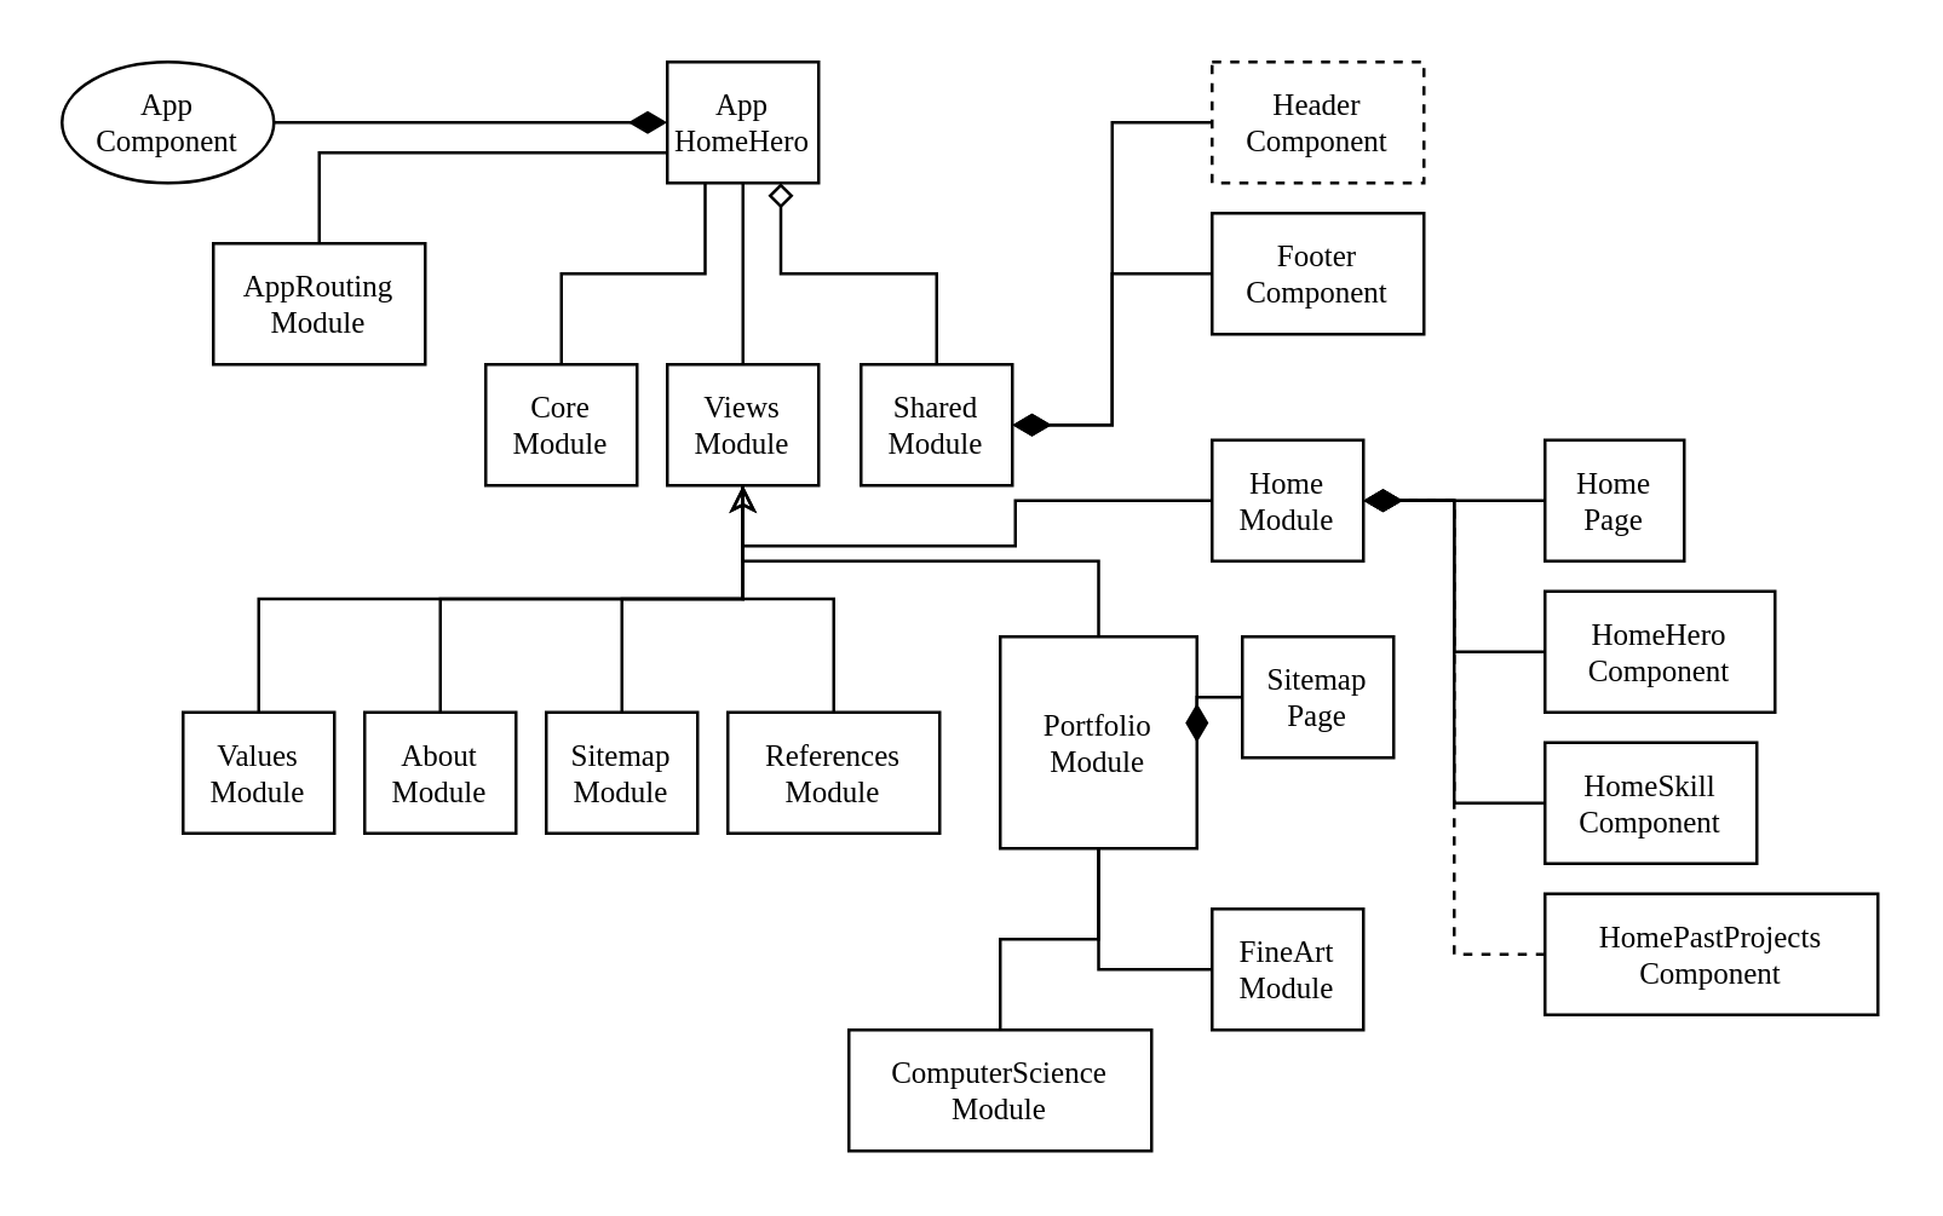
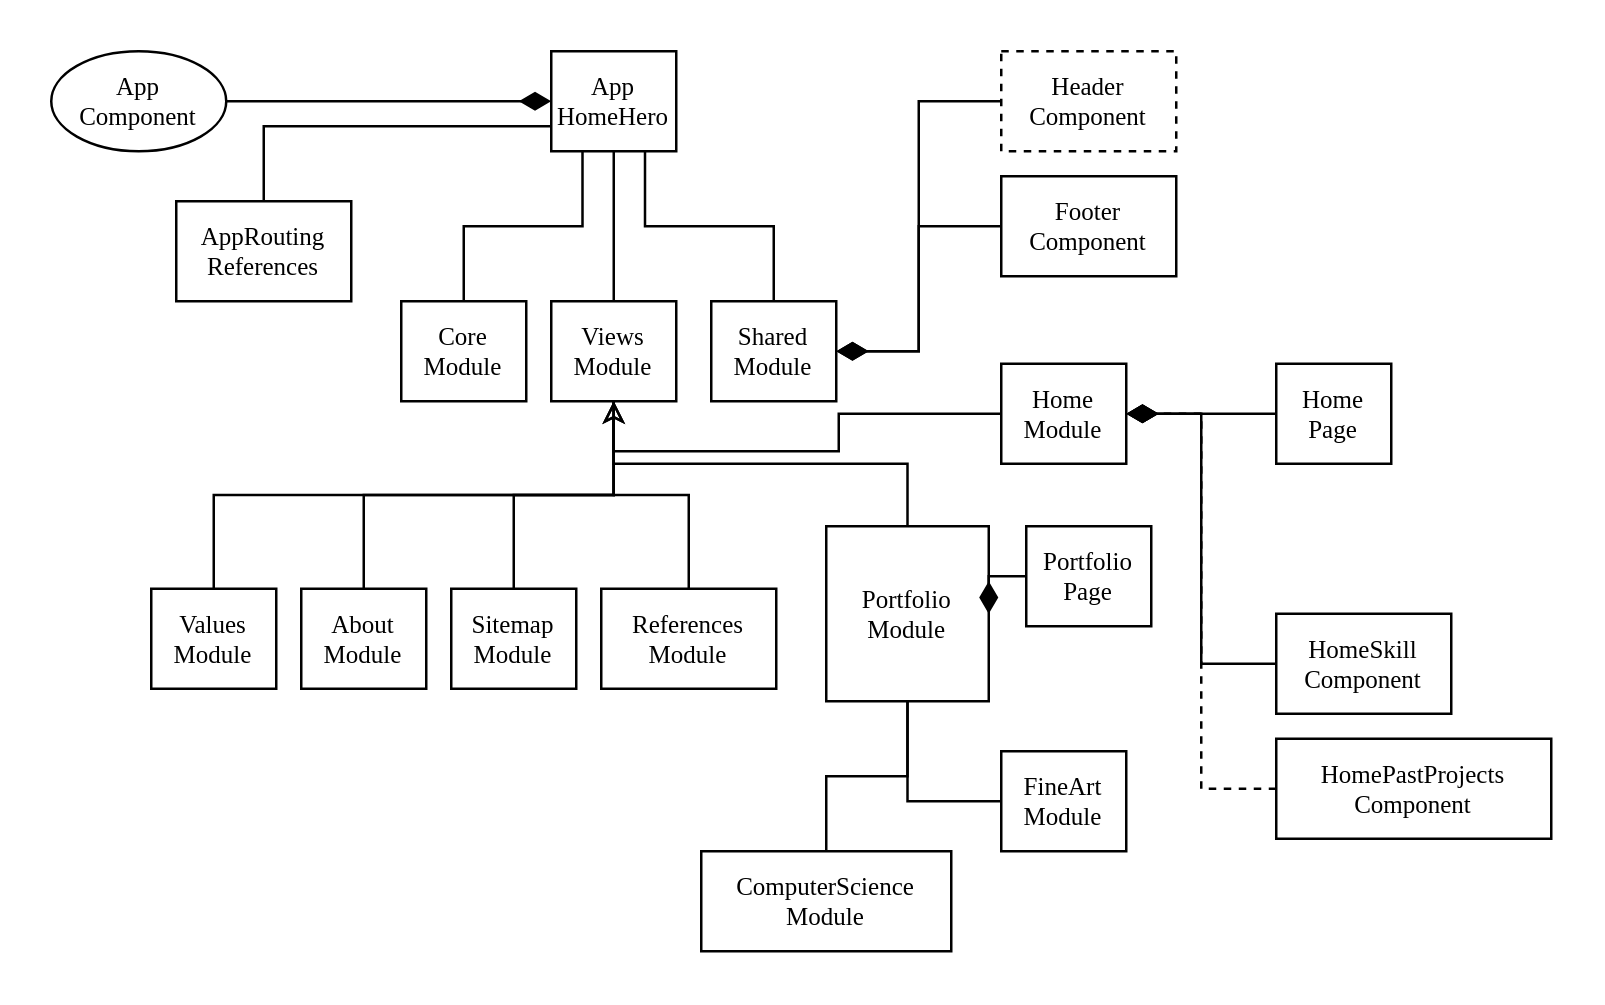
- <mxCell id="11" style="edgeStyle=orthogonalEdgeStyle;rounded=0;orthogonalLoop=1;jettySize=auto;html=1;entryX=0.75;entryY=1;entryDx=0;entryDy=0;exitX=0.5;exitY=0;exitDx=0;exitDy=0;endArrow=diamond;endFill=0;fontStyle=0;fontFamily=Atkinson Hyperlegible;" parent="1" source="12" target="6" edge="1"><mxGeometry relative="1" as="geometry" /></mxCell>
+ <mxCell id="11" style="edgeStyle=orthogonalEdgeStyle;rounded=0;orthogonalLoop=1;jettySize=auto;html=1;entryX=0.75;entryY=1;entryDx=0;entryDy=0;exitX=0.5;exitY=0;exitDx=0;exitDy=0;endArrow=none;endFill=0;fontStyle=0;fontFamily=Atkinson Hyperlegible;" parent="1" source="12" target="6" edge="1"><mxGeometry relative="1" as="geometry" /></mxCell>
- <mxCell id="3" value="AppRouting&lt;br&gt;Module" style="html=1;whiteSpace=wrap;fontSize=10;fontFamily=Atkinson Hyperlegible;fontStyle=0" parent="1" vertex="1"><mxGeometry x="70" y="80" width="70" height="40" as="geometry" /></mxCell>
+ <mxCell id="3" value="AppRouting&lt;br&gt;References" style="html=1;whiteSpace=wrap;fontSize=10;fontFamily=Atkinson Hyperlegible;fontStyle=0" parent="1" vertex="1"><mxGeometry x="70" y="80" width="70" height="40" as="geometry" /></mxCell>
- <mxCell id="24" style="edgeStyle=orthogonalEdgeStyle;rounded=0;orthogonalLoop=1;jettySize=auto;html=1;exitX=0;exitY=0.5;exitDx=0;exitDy=0;entryX=1;entryY=0.5;entryDx=0;entryDy=0;endArrow=diamondThin;endFill=1;strokeWidth=1;endSize=10;fontStyle=0;fontFamily=Atkinson Hyperlegible;" parent="1" source="17" target="15" edge="1"><mxGeometry relative="1" as="geometry"><mxPoint x="500" y="135" as="sourcePoint" /><mxPoint x="460" y="205" as="targetPoint" /></mxGeometry></mxCell>
- <mxCell id="17" value="HomeHero Component" style="html=1;whiteSpace=wrap;fontSize=10;fontFamily=Atkinson Hyperlegible;fontStyle=0" parent="1" vertex="1"><mxGeometry x="510" y="195" width="76" height="40" as="geometry" /></mxCell>
- <mxCell id="34" value="Sitemap&lt;br&gt;Page" style="html=1;whiteSpace=wrap;fontSize=10;fontFamily=Atkinson Hyperlegible;fontStyle=0" vertex="1" parent="1"><mxGeometry x="410" y="210" width="50" height="40" as="geometry" /></mxCell>
+ <mxCell id="34" value="Portfolio&lt;br&gt;Page" style="html=1;whiteSpace=wrap;fontSize=10;fontFamily=Atkinson Hyperlegible;fontStyle=0" vertex="1" parent="1"><mxGeometry x="410" y="210" width="50" height="40" as="geometry" /></mxCell>
